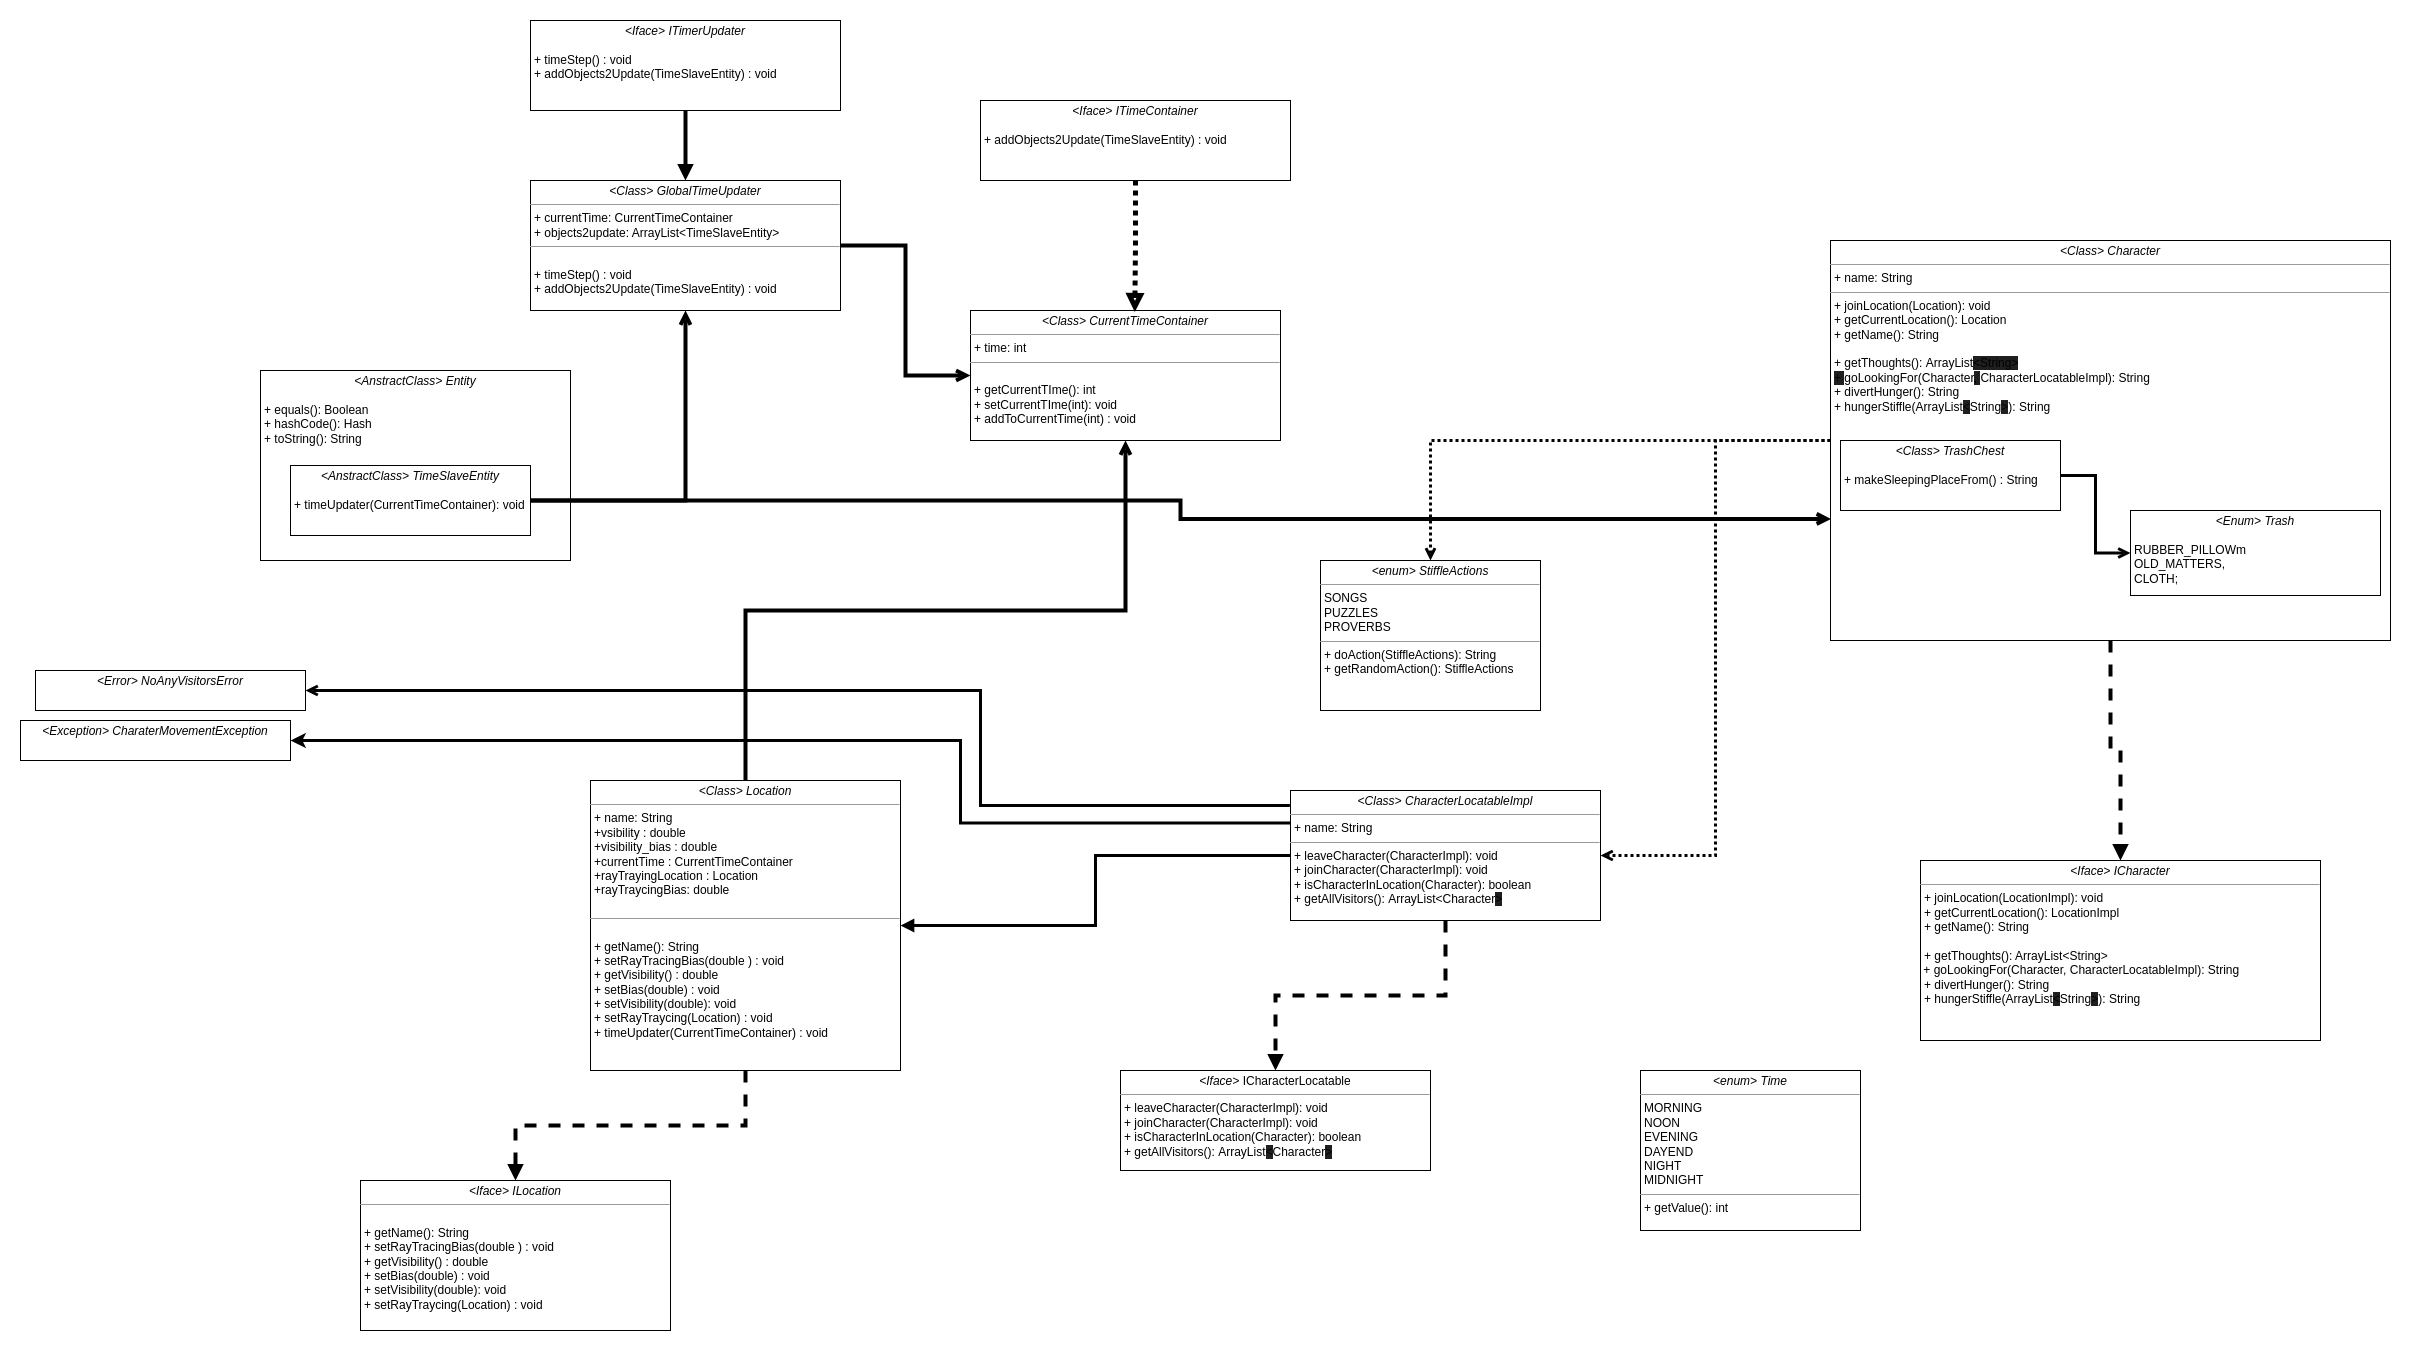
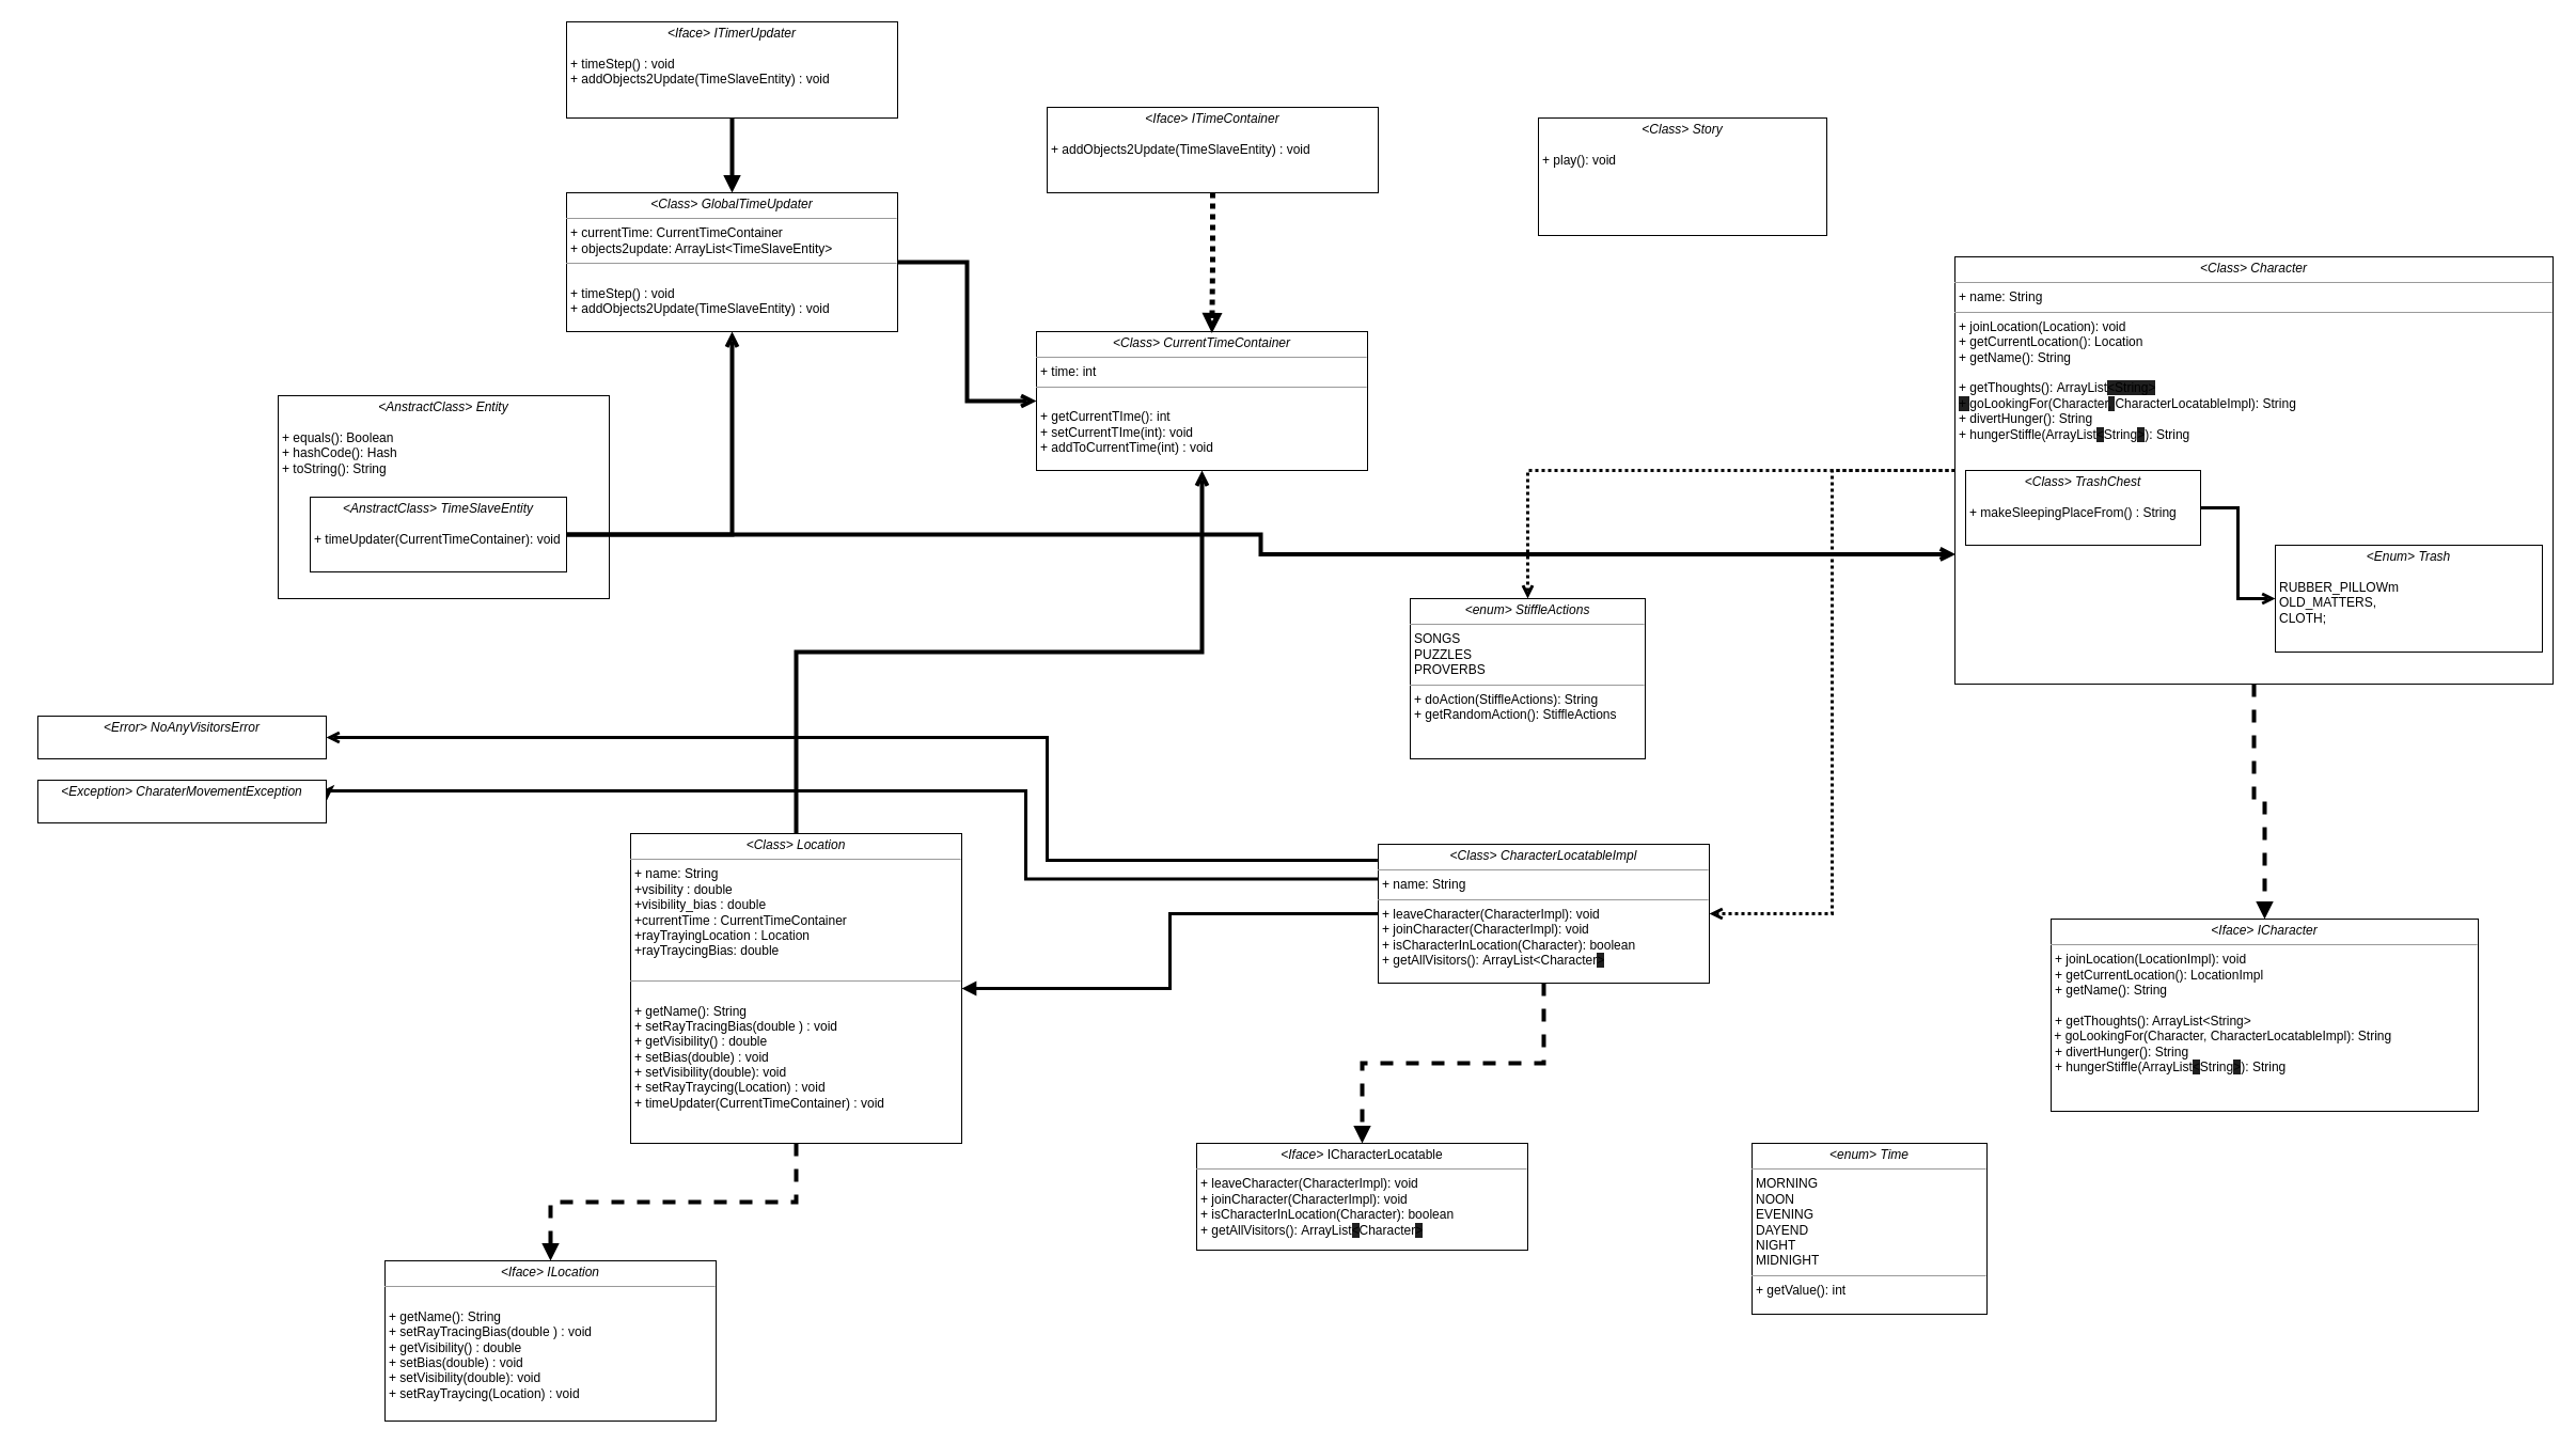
+ <mxCell id="20" value="&lt;p style=&quot;margin:0px;margin-top:4px;text-align:center;&quot;&gt;&lt;i&gt;&amp;lt;Class&amp;gt; Story&lt;/i&gt;&lt;/p&gt;&lt;p style=&quot;margin:0px;margin-left:4px;&quot;&gt;&lt;br&gt;&lt;/p&gt;&lt;p style=&quot;margin:0px;margin-left:4px;&quot;&gt;+ play(): void&lt;/p&gt;" style="verticalAlign=top;align=left;overflow=fill;fontSize=12;fontFamily=Helvetica;html=1;rounded=0;shadow=0;comic=0;labelBackgroundColor=none;strokeWidth=1" parent="1" vertex="1"><mxGeometry x="1440" y="110" width="270" height="110" as="geometry" /></mxCell>
- <mxCell id="30" value="&lt;p style=&quot;margin:0px;margin-top:4px;text-align:center;&quot;&gt;&lt;i&gt;&amp;lt;Enum&amp;gt; Trash&lt;/i&gt;&lt;/p&gt;&lt;p style=&quot;margin:0px;margin-left:4px;&quot;&gt;&lt;br&gt;&lt;/p&gt;&lt;p style=&quot;margin:0px;margin-left:4px;&quot;&gt;RUBBER_PILLOWm&lt;/p&gt;&lt;p style=&quot;margin:0px;margin-left:4px;&quot;&gt;OLD_MATTERS,&lt;/p&gt;&lt;p style=&quot;margin:0px;margin-left:4px;&quot;&gt;CLOTH;&lt;/p&gt;" style="verticalAlign=top;align=left;overflow=fill;fontSize=12;fontFamily=Helvetica;html=1;rounded=0;shadow=0;comic=0;labelBackgroundColor=none;strokeWidth=1" vertex="1" parent="1"><mxGeometry x="2130" y="510" width="250" height="85" as="geometry" /></mxCell>
+ <mxCell id="30" value="&lt;p style=&quot;margin:0px;margin-top:4px;text-align:center;&quot;&gt;&lt;i&gt;&amp;lt;Enum&amp;gt; Trash&lt;/i&gt;&lt;/p&gt;&lt;p style=&quot;margin:0px;margin-left:4px;&quot;&gt;&lt;br&gt;&lt;/p&gt;&lt;p style=&quot;margin:0px;margin-left:4px;&quot;&gt;RUBBER_PILLOWm&lt;/p&gt;&lt;p style=&quot;margin:0px;margin-left:4px;&quot;&gt;OLD_MATTERS,&lt;/p&gt;&lt;p style=&quot;margin:0px;margin-left:4px;&quot;&gt;CLOTH;&lt;/p&gt;" style="verticalAlign=top;align=left;overflow=fill;fontSize=12;fontFamily=Helvetica;html=1;rounded=0;shadow=0;comic=0;labelBackgroundColor=none;strokeWidth=1" vertex="1" parent="1"><mxGeometry x="2130" y="510" width="250" height="100" as="geometry" /></mxCell>
- <mxCell id="26" value="&lt;p style=&quot;margin:0px;margin-top:4px;text-align:center;&quot;&gt;&lt;i&gt;&amp;lt;Exception&lt;/i&gt;&lt;i style=&quot;background-color: initial;&quot;&gt;&amp;gt; CharaterMovementException&lt;/i&gt;&lt;/p&gt;" style="verticalAlign=top;align=left;overflow=fill;fontSize=12;fontFamily=Helvetica;html=1;rounded=0;shadow=0;comic=0;labelBackgroundColor=none;strokeWidth=1" parent="1" vertex="1"><mxGeometry x="20" y="720" width="270" height="40" as="geometry" /></mxCell>
+ <mxCell id="26" value="&lt;p style=&quot;margin:0px;margin-top:4px;text-align:center;&quot;&gt;&lt;i&gt;&amp;lt;Exception&lt;/i&gt;&lt;i style=&quot;background-color: initial;&quot;&gt;&amp;gt; CharaterMovementException&lt;/i&gt;&lt;/p&gt;" style="verticalAlign=top;align=left;overflow=fill;fontSize=12;fontFamily=Helvetica;html=1;rounded=0;shadow=0;comic=0;labelBackgroundColor=none;strokeWidth=1" parent="1" vertex="1"><mxGeometry x="35" y="730" width="270" height="40" as="geometry" /></mxCell>
